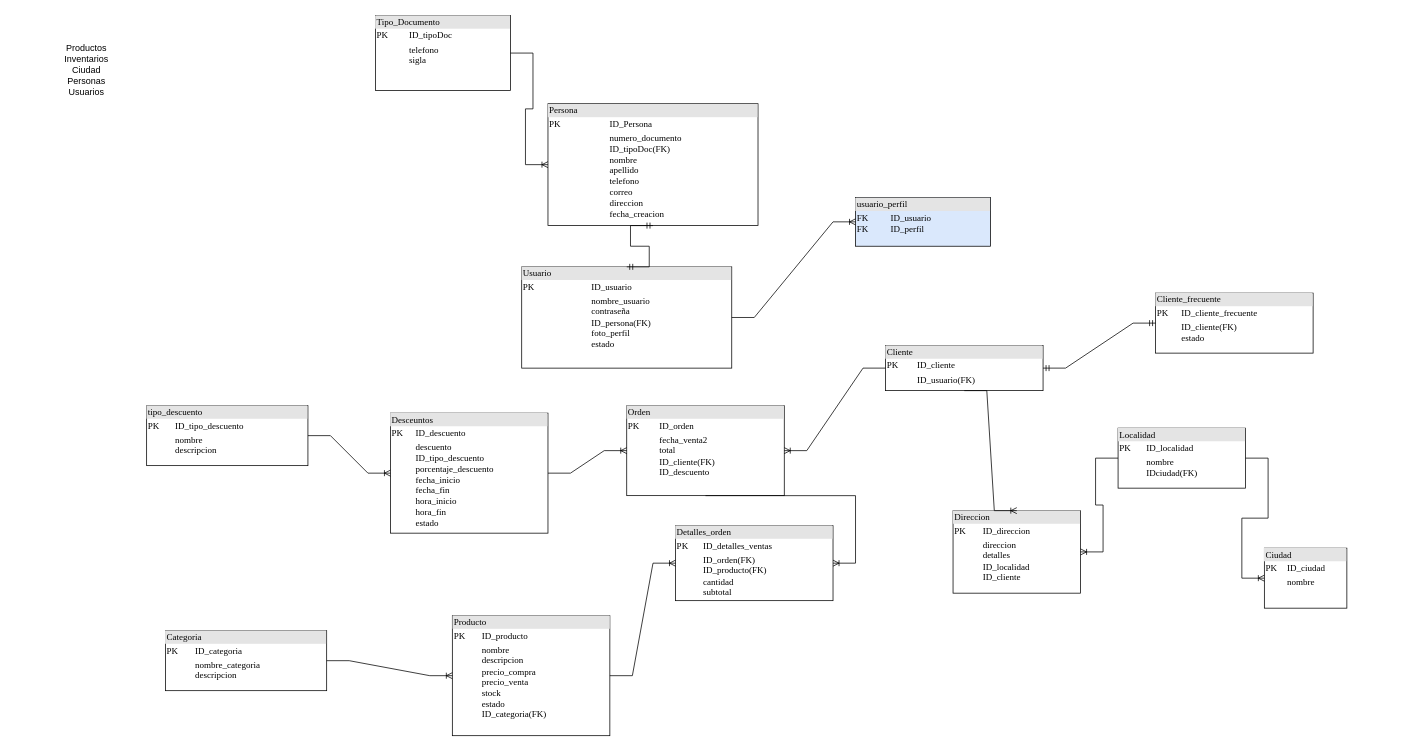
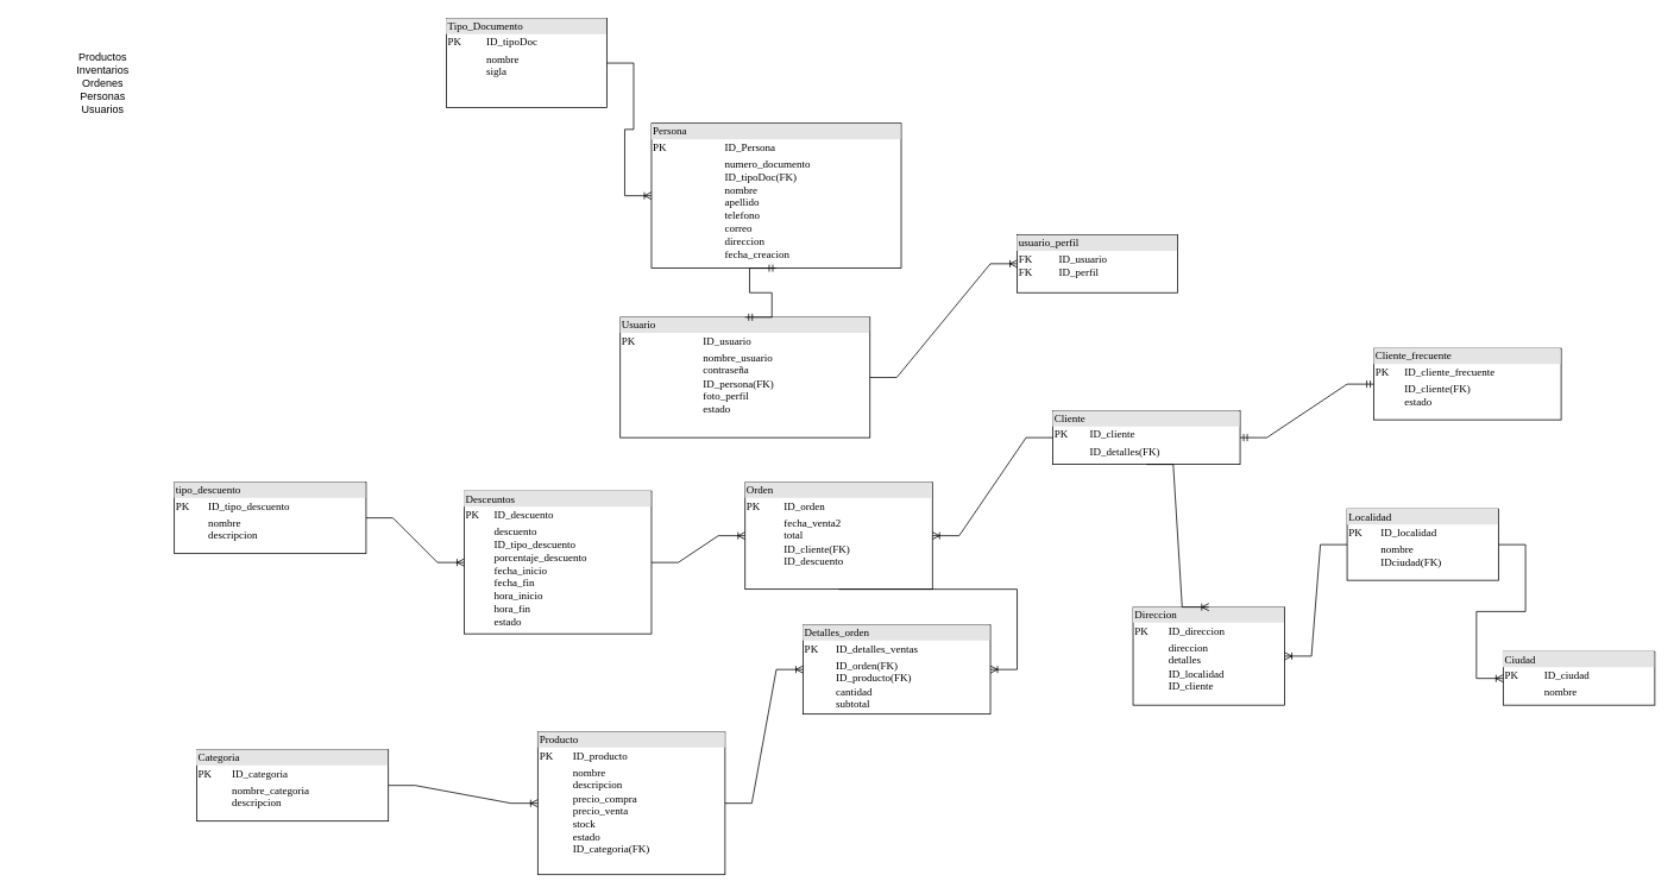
- <mxCell id="4" value="&lt;div style=&quot;box-sizing:border-box;width:100%;background:#e4e4e4;padding:2px;&quot;&gt;Tipo_Documento&lt;/div&gt;&lt;table style=&quot;width:100%;font-size:1em;&quot; cellpadding=&quot;2&quot; cellspacing=&quot;0&quot;&gt;&lt;tbody&gt;&lt;tr&gt;&lt;td&gt;PK&lt;/td&gt;&lt;td&gt;ID_tipoDoc&lt;/td&gt;&lt;/tr&gt;&lt;tr&gt;&lt;td&gt;&lt;br&gt;&lt;/td&gt;&lt;td&gt;telefono&lt;br&gt;sigla&lt;/td&gt;&lt;/tr&gt;&lt;tr&gt;&lt;td&gt;&lt;/td&gt;&lt;td&gt;&lt;br&gt;&lt;/td&gt;&lt;/tr&gt;&lt;/tbody&gt;&lt;/table&gt;" style="verticalAlign=top;align=left;overflow=fill;html=1;rounded=0;shadow=0;comic=0;labelBackgroundColor=none;strokeWidth=1;fontFamily=Verdana;fontSize=12" parent="1" vertex="1"><mxGeometry x="500" y="20" width="180" height="100" as="geometry" /></mxCell>
+ <mxCell id="4" value="&lt;div style=&quot;box-sizing:border-box;width:100%;background:#e4e4e4;padding:2px;&quot;&gt;Tipo_Documento&lt;/div&gt;&lt;table style=&quot;width:100%;font-size:1em;&quot; cellpadding=&quot;2&quot; cellspacing=&quot;0&quot;&gt;&lt;tbody&gt;&lt;tr&gt;&lt;td&gt;PK&lt;/td&gt;&lt;td&gt;ID_tipoDoc&lt;/td&gt;&lt;/tr&gt;&lt;tr&gt;&lt;td&gt;&lt;br&gt;&lt;/td&gt;&lt;td&gt;nombre&lt;br&gt;sigla&lt;/td&gt;&lt;/tr&gt;&lt;tr&gt;&lt;td&gt;&lt;/td&gt;&lt;td&gt;&lt;br&gt;&lt;/td&gt;&lt;/tr&gt;&lt;/tbody&gt;&lt;/table&gt;" style="verticalAlign=top;align=left;overflow=fill;html=1;rounded=0;shadow=0;comic=0;labelBackgroundColor=none;strokeWidth=1;fontFamily=Verdana;fontSize=12" parent="1" vertex="1"><mxGeometry x="500" y="20" width="180" height="100" as="geometry" /></mxCell>
- <mxCell id="2" value="Productos&lt;div&gt;Inventarios&lt;/div&gt;&lt;div&gt;Ciudad&lt;/div&gt;&lt;div&gt;Personas&lt;/div&gt;&lt;div&gt;Usuarios&lt;/div&gt;&lt;div&gt;&lt;br&gt;&lt;/div&gt;" style="text;html=1;align=center;verticalAlign=middle;whiteSpace=wrap;rounded=0;" parent="1" vertex="1"><mxGeometry x="20" y="20" width="190" height="160" as="geometry" /></mxCell>
+ <mxCell id="2" value="Productos&lt;div&gt;Inventarios&lt;/div&gt;&lt;div&gt;Ordenes&lt;/div&gt;&lt;div&gt;Personas&lt;/div&gt;&lt;div&gt;Usuarios&lt;/div&gt;&lt;div&gt;&lt;br&gt;&lt;/div&gt;" style="text;html=1;align=center;verticalAlign=middle;whiteSpace=wrap;rounded=0;" parent="1" vertex="1"><mxGeometry x="20" y="20" width="190" height="160" as="geometry" /></mxCell>
- <mxCell id="10" value="&lt;div style=&quot;box-sizing:border-box;width:100%;background:#e4e4e4;padding:2px;&quot;&gt;usuario_perfil&lt;/div&gt;&lt;table style=&quot;width:100%;font-size:1em;&quot; cellpadding=&quot;2&quot; cellspacing=&quot;0&quot;&gt;&lt;tbody&gt;&lt;tr&gt;&lt;td&gt;FK&lt;br&gt;FK&lt;/td&gt;&lt;td&gt;ID_usuario&lt;br&gt;ID_perfil&lt;br&gt;&lt;/td&gt;&lt;/tr&gt;&lt;tr&gt;&lt;td&gt;&lt;br&gt;&lt;/td&gt;&lt;td&gt;&lt;br&gt;&lt;br&gt;&lt;/td&gt;&lt;/tr&gt;&lt;tr&gt;&lt;td&gt;&lt;/td&gt;&lt;td&gt;&lt;br&gt;&lt;/td&gt;&lt;/tr&gt;&lt;/tbody&gt;&lt;/table&gt;" style="verticalAlign=top;align=left;overflow=fill;html=1;rounded=0;shadow=0;comic=0;labelBackgroundColor=none;strokeWidth=1;fontFamily=Verdana;fontSize=12;fillColor=#dae8fc;" parent="1" vertex="1"><mxGeometry x="1140" y="262.5" width="180" height="65" as="geometry" /></mxCell>
+ <mxCell id="10" value="&lt;div style=&quot;box-sizing:border-box;width:100%;background:#e4e4e4;padding:2px;&quot;&gt;usuario_perfil&lt;/div&gt;&lt;table style=&quot;width:100%;font-size:1em;&quot; cellpadding=&quot;2&quot; cellspacing=&quot;0&quot;&gt;&lt;tbody&gt;&lt;tr&gt;&lt;td&gt;FK&lt;br&gt;FK&lt;/td&gt;&lt;td&gt;ID_usuario&lt;br&gt;ID_perfil&lt;br&gt;&lt;/td&gt;&lt;/tr&gt;&lt;tr&gt;&lt;td&gt;&lt;br&gt;&lt;/td&gt;&lt;td&gt;&lt;br&gt;&lt;br&gt;&lt;/td&gt;&lt;/tr&gt;&lt;tr&gt;&lt;td&gt;&lt;/td&gt;&lt;td&gt;&lt;br&gt;&lt;/td&gt;&lt;/tr&gt;&lt;/tbody&gt;&lt;/table&gt;" style="verticalAlign=top;align=left;overflow=fill;html=1;rounded=0;shadow=0;comic=0;labelBackgroundColor=none;strokeWidth=1;fontFamily=Verdana;fontSize=12" parent="1" vertex="1"><mxGeometry x="1140" y="262.5" width="180" height="65" as="geometry" /></mxCell>
- <mxCell id="12" value="&lt;div style=&quot;box-sizing:border-box;width:100%;background:#e4e4e4;padding:2px;&quot;&gt;Cliente&lt;/div&gt;&lt;table style=&quot;width:100%;font-size:1em;&quot; cellpadding=&quot;2&quot; cellspacing=&quot;0&quot;&gt;&lt;tbody&gt;&lt;tr&gt;&lt;td&gt;PK&lt;/td&gt;&lt;td&gt;ID_cliente&lt;/td&gt;&lt;/tr&gt;&lt;tr&gt;&lt;td&gt;&lt;br&gt;&lt;/td&gt;&lt;td&gt;ID_usuario(FK)&lt;/td&gt;&lt;/tr&gt;&lt;tr&gt;&lt;td&gt;&lt;/td&gt;&lt;td&gt;&lt;br&gt;&lt;/td&gt;&lt;/tr&gt;&lt;/tbody&gt;&lt;/table&gt;" style="verticalAlign=top;align=left;overflow=fill;html=1;rounded=0;shadow=0;comic=0;labelBackgroundColor=none;strokeWidth=1;fontFamily=Verdana;fontSize=12" parent="1" vertex="1"><mxGeometry x="1180" y="460" width="210" height="60" as="geometry" /></mxCell>
+ <mxCell id="12" value="&lt;div style=&quot;box-sizing:border-box;width:100%;background:#e4e4e4;padding:2px;&quot;&gt;Cliente&lt;/div&gt;&lt;table style=&quot;width:100%;font-size:1em;&quot; cellpadding=&quot;2&quot; cellspacing=&quot;0&quot;&gt;&lt;tbody&gt;&lt;tr&gt;&lt;td&gt;PK&lt;/td&gt;&lt;td&gt;ID_cliente&lt;/td&gt;&lt;/tr&gt;&lt;tr&gt;&lt;td&gt;&lt;br&gt;&lt;/td&gt;&lt;td&gt;ID_detalles(FK)&lt;/td&gt;&lt;/tr&gt;&lt;tr&gt;&lt;td&gt;&lt;/td&gt;&lt;td&gt;&lt;br&gt;&lt;/td&gt;&lt;/tr&gt;&lt;/tbody&gt;&lt;/table&gt;" style="verticalAlign=top;align=left;overflow=fill;html=1;rounded=0;shadow=0;comic=0;labelBackgroundColor=none;strokeWidth=1;fontFamily=Verdana;fontSize=12" parent="1" vertex="1"><mxGeometry x="1180" y="460" width="210" height="60" as="geometry" /></mxCell>
- <mxCell id="26" value="&lt;div style=&quot;box-sizing:border-box;width:100%;background:#e4e4e4;padding:2px;&quot;&gt;Localidad&lt;/div&gt;&lt;table style=&quot;width:100%;font-size:1em;&quot; cellpadding=&quot;2&quot; cellspacing=&quot;0&quot;&gt;&lt;tbody&gt;&lt;tr&gt;&lt;td&gt;PK&lt;/td&gt;&lt;td&gt;ID_localidad&lt;/td&gt;&lt;/tr&gt;&lt;tr&gt;&lt;td&gt;&lt;br&gt;&lt;/td&gt;&lt;td&gt;nombre&lt;br&gt;IDciudad(FK)&lt;/td&gt;&lt;/tr&gt;&lt;tr&gt;&lt;td&gt;&lt;/td&gt;&lt;td&gt;&lt;br&gt;&lt;/td&gt;&lt;/tr&gt;&lt;/tbody&gt;&lt;/table&gt;" style="verticalAlign=top;align=left;overflow=fill;html=1;rounded=0;shadow=0;comic=0;labelBackgroundColor=none;strokeWidth=1;fontFamily=Verdana;fontSize=12" parent="1" vertex="1"><mxGeometry x="1490" y="570" width="170" height="80" as="geometry" /></mxCell>
+ <mxCell id="26" value="&lt;div style=&quot;box-sizing:border-box;width:100%;background:#e4e4e4;padding:2px;&quot;&gt;Localidad&lt;/div&gt;&lt;table style=&quot;width:100%;font-size:1em;&quot; cellpadding=&quot;2&quot; cellspacing=&quot;0&quot;&gt;&lt;tbody&gt;&lt;tr&gt;&lt;td&gt;PK&lt;/td&gt;&lt;td&gt;ID_localidad&lt;/td&gt;&lt;/tr&gt;&lt;tr&gt;&lt;td&gt;&lt;br&gt;&lt;/td&gt;&lt;td&gt;nombre&lt;br&gt;IDciudad(FK)&lt;/td&gt;&lt;/tr&gt;&lt;tr&gt;&lt;td&gt;&lt;/td&gt;&lt;td&gt;&lt;br&gt;&lt;/td&gt;&lt;/tr&gt;&lt;/tbody&gt;&lt;/table&gt;" style="verticalAlign=top;align=left;overflow=fill;html=1;rounded=0;shadow=0;comic=0;labelBackgroundColor=none;strokeWidth=1;fontFamily=Verdana;fontSize=12" parent="1" vertex="1"><mxGeometry x="1510" y="570" width="170" height="80" as="geometry" /></mxCell>
- <mxCell id="5" value="&lt;div style=&quot;box-sizing:border-box;width:100%;background:#e4e4e4;padding:2px;&quot;&gt;Ciudad&lt;/div&gt;&lt;table style=&quot;width:100%;font-size:1em;&quot; cellpadding=&quot;2&quot; cellspacing=&quot;0&quot;&gt;&lt;tbody&gt;&lt;tr&gt;&lt;td&gt;PK&lt;/td&gt;&lt;td&gt;ID_ciudad&lt;/td&gt;&lt;/tr&gt;&lt;tr&gt;&lt;td&gt;&lt;br&gt;&lt;/td&gt;&lt;td&gt;nombre&lt;br&gt;&lt;br&gt;&lt;/td&gt;&lt;/tr&gt;&lt;tr&gt;&lt;td&gt;&lt;/td&gt;&lt;td&gt;&lt;br&gt;&lt;/td&gt;&lt;/tr&gt;&lt;/tbody&gt;&lt;/table&gt;" style="verticalAlign=top;align=left;overflow=fill;html=1;rounded=0;shadow=0;comic=0;labelBackgroundColor=none;strokeWidth=1;fontFamily=Verdana;fontSize=12" parent="1" vertex="1"><mxGeometry x="1685" y="730" width="110" height="80" as="geometry" /></mxCell>
+ <mxCell id="5" value="&lt;div style=&quot;box-sizing:border-box;width:100%;background:#e4e4e4;padding:2px;&quot;&gt;Ciudad&lt;/div&gt;&lt;table style=&quot;width:100%;font-size:1em;&quot; cellpadding=&quot;2&quot; cellspacing=&quot;0&quot;&gt;&lt;tbody&gt;&lt;tr&gt;&lt;td&gt;PK&lt;/td&gt;&lt;td&gt;ID_ciudad&lt;/td&gt;&lt;/tr&gt;&lt;tr&gt;&lt;td&gt;&lt;br&gt;&lt;/td&gt;&lt;td&gt;nombre&lt;br&gt;&lt;br&gt;&lt;/td&gt;&lt;/tr&gt;&lt;tr&gt;&lt;td&gt;&lt;/td&gt;&lt;td&gt;&lt;br&gt;&lt;/td&gt;&lt;/tr&gt;&lt;/tbody&gt;&lt;/table&gt;" style="verticalAlign=top;align=left;overflow=fill;html=1;rounded=0;shadow=0;comic=0;labelBackgroundColor=none;strokeWidth=1;fontFamily=Verdana;fontSize=12" parent="1" vertex="1"><mxGeometry x="1685" y="730" width="170" height="60" as="geometry" /></mxCell>
